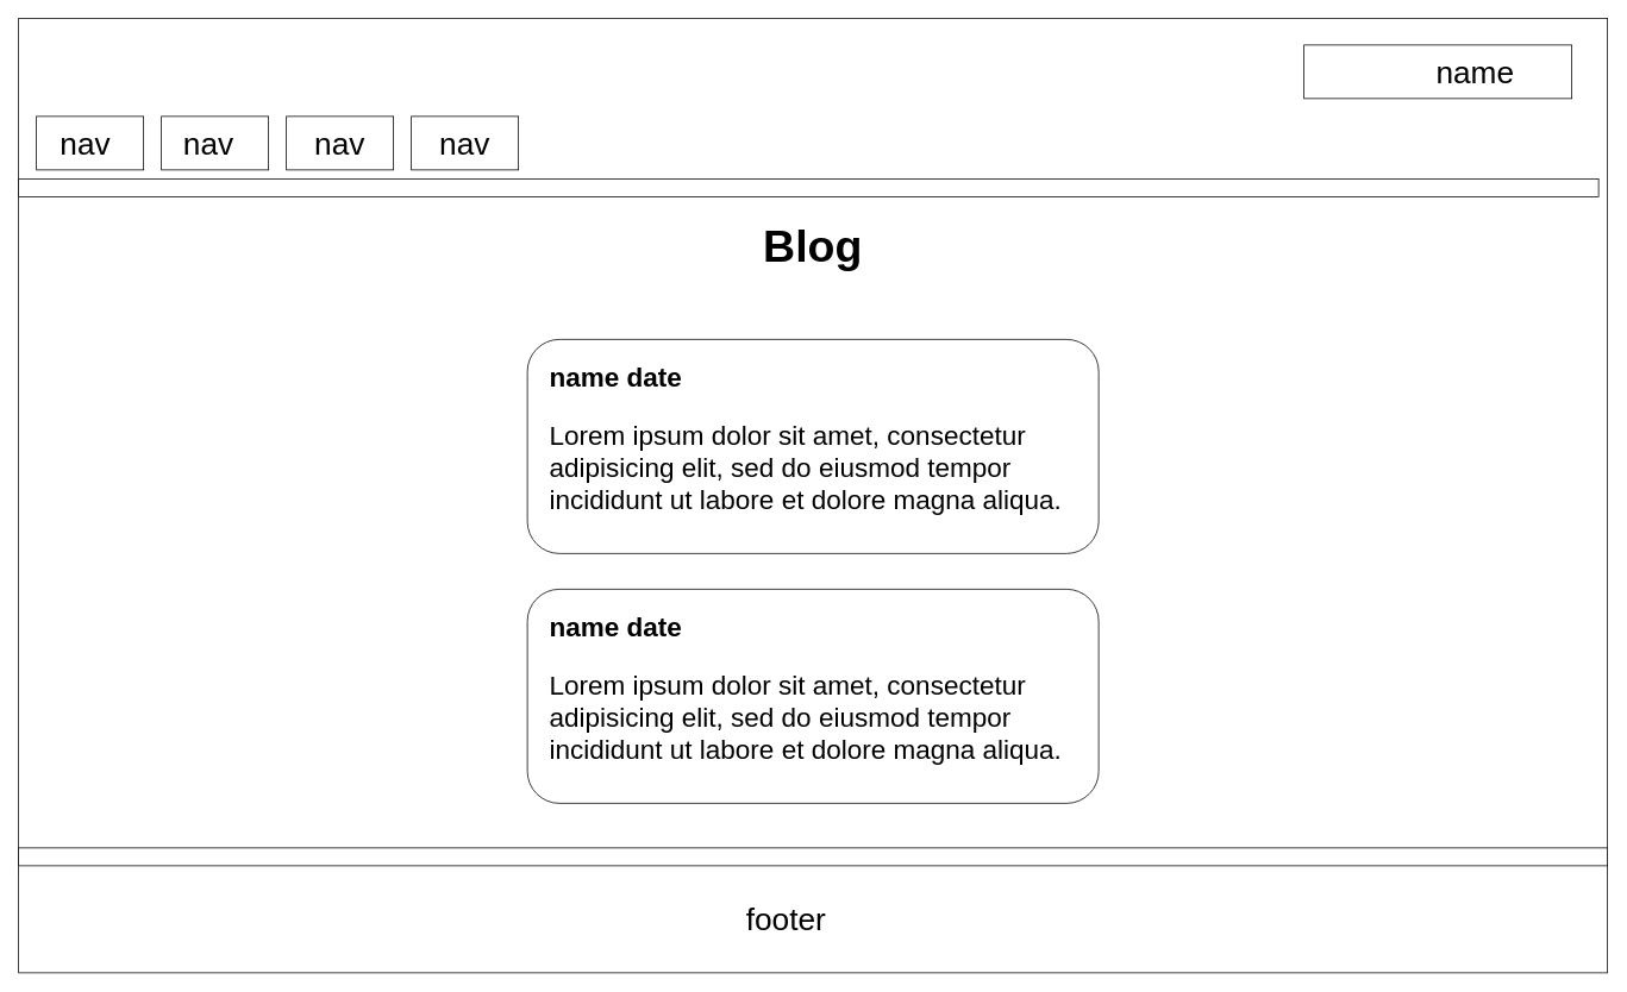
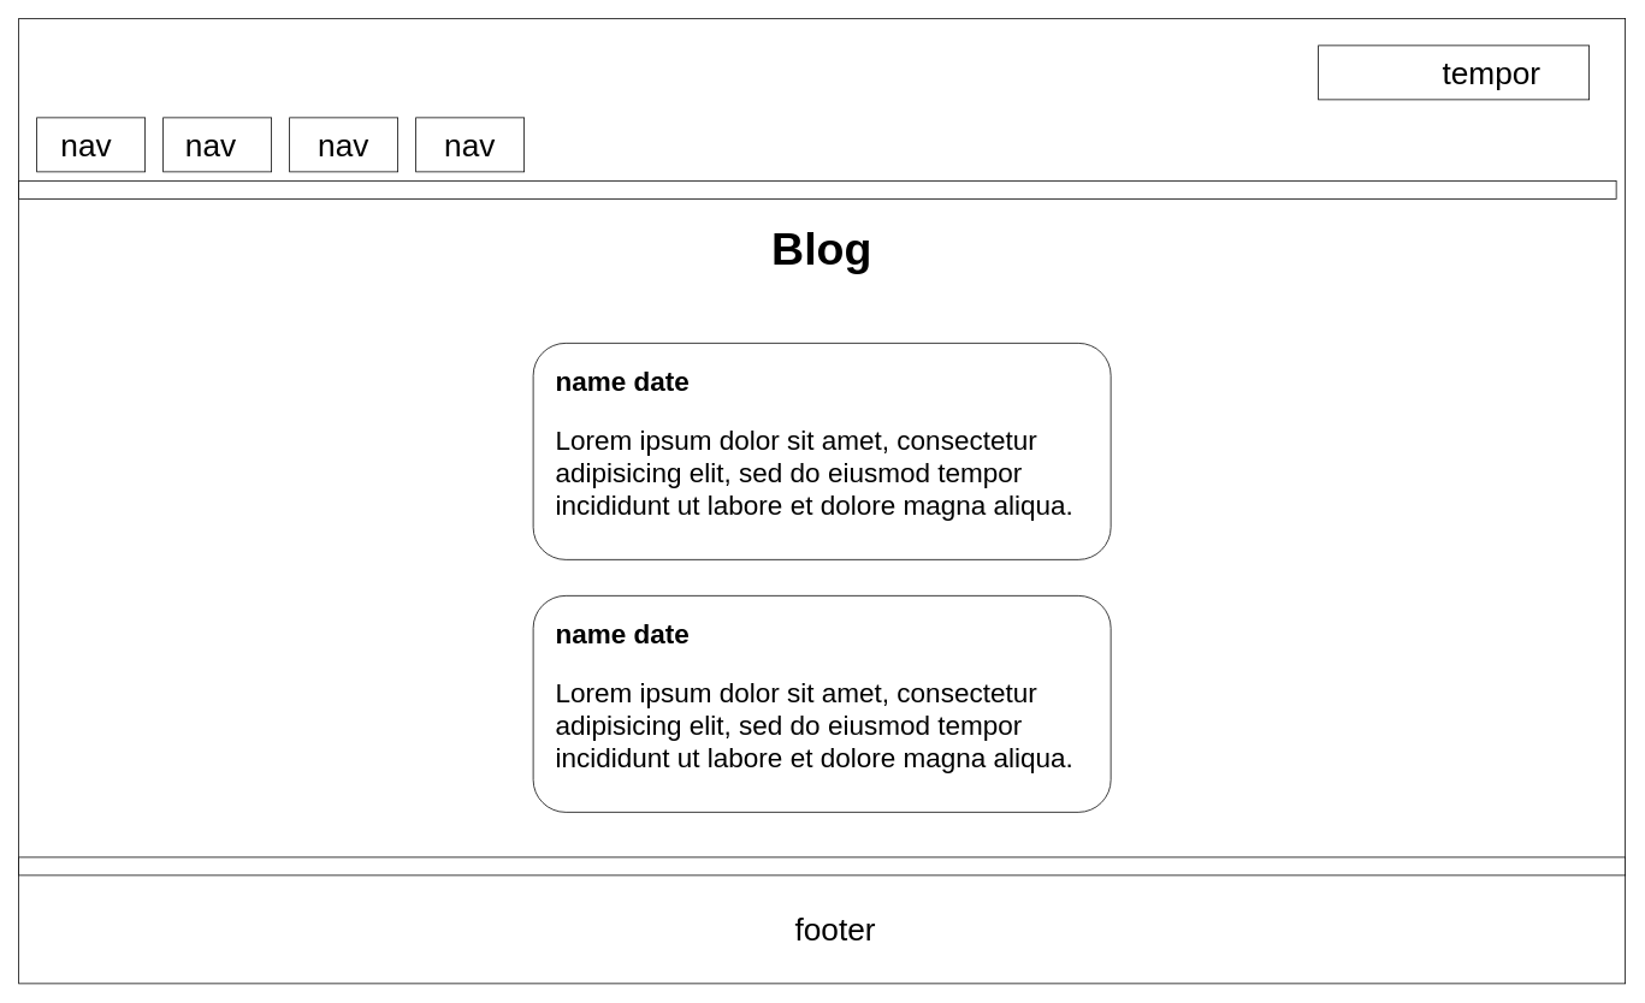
- <mxCell id="16" value="&lt;font style=&quot;font-size: 35px&quot;&gt;name&lt;/font&gt;" style="text;html=1;strokeColor=none;fillColor=none;align=center;verticalAlign=middle;whiteSpace=wrap;rounded=0;" parent="1" vertex="1"><mxGeometry x="1577" y="40" width="150" height="80" as="geometry" /></mxCell>
+ <mxCell id="16" value="&lt;font style=&quot;font-size: 35px&quot;&gt;tempor&lt;/font&gt;" style="text;html=1;strokeColor=none;fillColor=none;align=center;verticalAlign=middle;whiteSpace=wrap;rounded=0;" parent="1" vertex="1"><mxGeometry x="1577" y="40" width="150" height="80" as="geometry" /></mxCell>
- <mxCell id="18" value="&lt;font style=&quot;font-size: 35px&quot;&gt;footer&lt;br&gt;&lt;/font&gt;" style="text;html=1;strokeColor=none;fillColor=none;align=center;verticalAlign=middle;whiteSpace=wrap;rounded=0;" parent="1" vertex="1"><mxGeometry x="805" y="990" width="150" height="80" as="geometry" /></mxCell>
+ <mxCell id="18" value="&lt;font style=&quot;font-size: 35px&quot;&gt;footer&lt;br&gt;&lt;/font&gt;" style="text;html=1;strokeColor=none;fillColor=none;align=center;verticalAlign=middle;whiteSpace=wrap;rounded=0;" parent="1" vertex="1"><mxGeometry x="850" y="990" width="150" height="80" as="geometry" /></mxCell>
